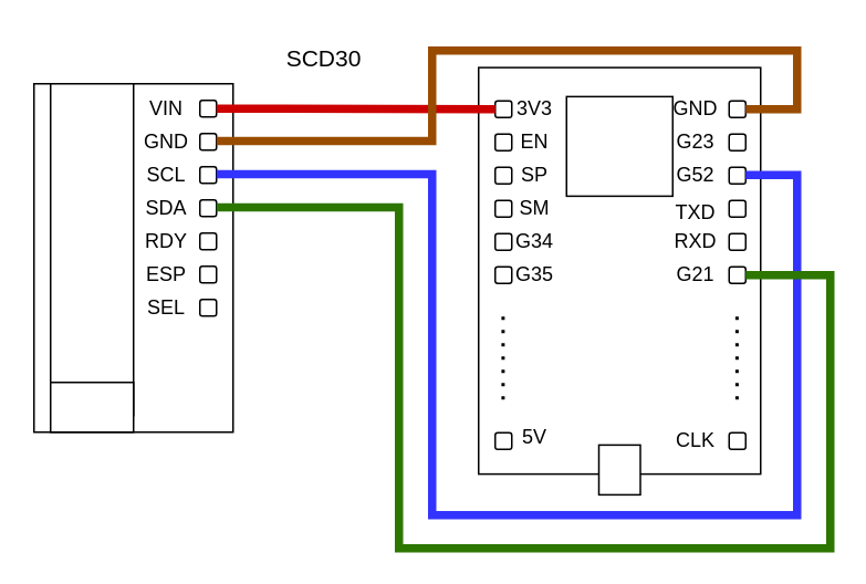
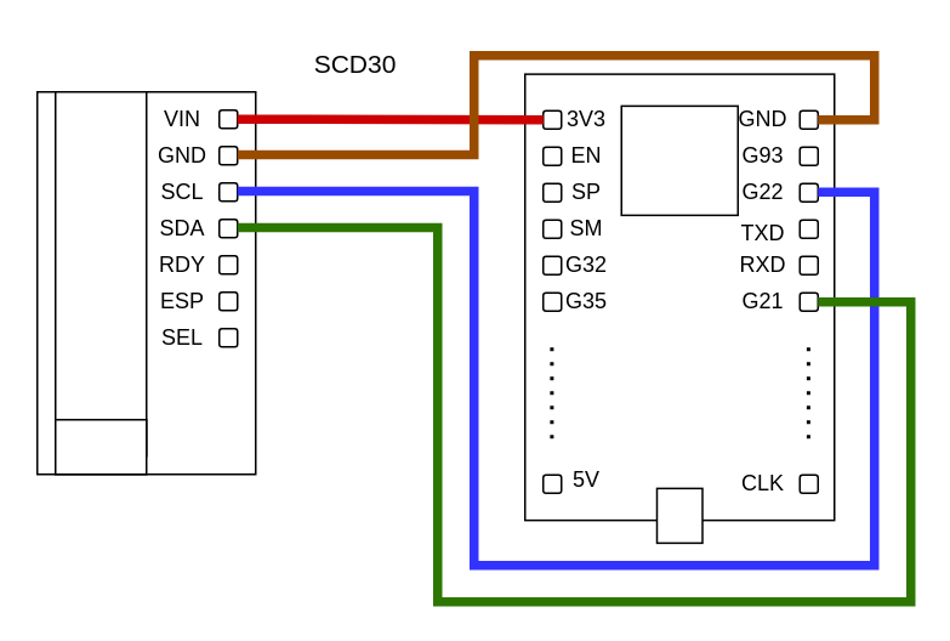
- <mxCell id="41" value="G23" style="text;html=1;strokeColor=none;fillColor=none;align=center;verticalAlign=middle;whiteSpace=wrap;rounded=0;" vertex="1" parent="1"><mxGeometry x="409" y="80.25" width="20" height="10" as="geometry" /></mxCell>
+ <mxCell id="41" value="G93" style="text;html=1;strokeColor=none;fillColor=none;align=center;verticalAlign=middle;whiteSpace=wrap;rounded=0;" vertex="1" parent="1"><mxGeometry x="409" y="80.25" width="20" height="10" as="geometry" /></mxCell>
- <mxCell id="42" value="G52" style="text;html=1;strokeColor=none;fillColor=none;align=center;verticalAlign=middle;whiteSpace=wrap;rounded=0;" vertex="1" parent="1"><mxGeometry x="409" y="100.25" width="20" height="10" as="geometry" /></mxCell>
+ <mxCell id="42" value="G22" style="text;html=1;strokeColor=none;fillColor=none;align=center;verticalAlign=middle;whiteSpace=wrap;rounded=0;" vertex="1" parent="1"><mxGeometry x="409" y="100.25" width="20" height="10" as="geometry" /></mxCell>
- <mxCell id="49" value="G34" style="text;html=1;strokeColor=none;fillColor=none;align=center;verticalAlign=middle;whiteSpace=wrap;rounded=0;" vertex="1" parent="1"><mxGeometry x="312" y="140.25" width="20" height="10" as="geometry" /></mxCell>
+ <mxCell id="49" value="G32" style="text;html=1;strokeColor=none;fillColor=none;align=center;verticalAlign=middle;whiteSpace=wrap;rounded=0;" vertex="1" parent="1"><mxGeometry x="312" y="140.25" width="20" height="10" as="geometry" /></mxCell>
